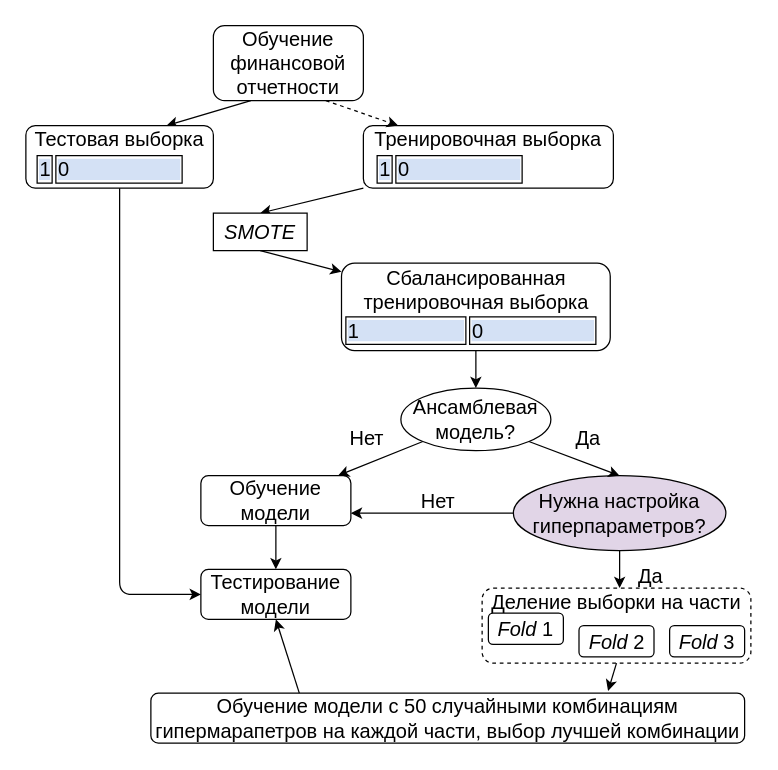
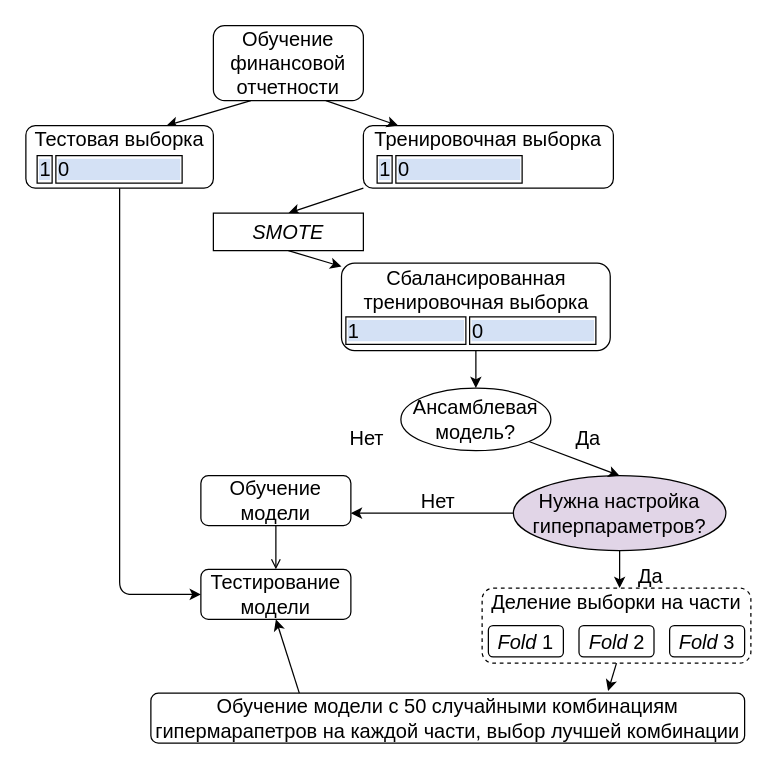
- <mxCell id="5" value="" style="endArrow=classic;html=1;exitX=0.75;exitY=1;exitDx=0;exitDy=0;fontSize=16;dashed=1;" edge="1" parent="1" source="3" target="4"><mxGeometry width="50" height="50" relative="1" as="geometry"><mxPoint x="190" y="160" as="sourcePoint" /><mxPoint x="240" y="110" as="targetPoint" /></mxGeometry></mxCell>
+ <mxCell id="5" value="" style="endArrow=classic;html=1;exitX=0.75;exitY=1;exitDx=0;exitDy=0;fontSize=16;" edge="1" parent="1" source="3" target="4"><mxGeometry width="50" height="50" relative="1" as="geometry"><mxPoint x="190" y="160" as="sourcePoint" /><mxPoint x="240" y="110" as="targetPoint" /></mxGeometry></mxCell>
- <mxCell id="8" value="&lt;i&gt;SMOTE&lt;/i&gt;" style="rounded=0;whiteSpace=wrap;html=1;fontSize=16;" vertex="1" parent="1"><mxGeometry x="170" y="170" width="75" height="30" as="geometry" /></mxCell>
+ <mxCell id="8" value="&lt;i&gt;SMOTE&lt;/i&gt;" style="rounded=0;whiteSpace=wrap;html=1;fontSize=16;" vertex="1" parent="1"><mxGeometry x="170" y="170" width="120" height="30" as="geometry" /></mxCell>
- <mxCell id="14" value="" style="endArrow=classic;html=1;fontSize=16;exitX=0;exitY=1;exitDx=0;exitDy=0;" edge="1" parent="1" source="19" target="13"><mxGeometry width="50" height="50" relative="1" as="geometry"><mxPoint x="380" y="360" as="sourcePoint" /><mxPoint x="260" y="230" as="targetPoint" /></mxGeometry></mxCell>
- <mxCell id="16" value="" style="endArrow=classic;html=1;fontSize=16;exitX=0.5;exitY=1;exitDx=0;exitDy=0;entryX=0.5;entryY=0;entryDx=0;entryDy=0;" edge="1" parent="1" source="13" target="15"><mxGeometry width="50" height="50" relative="1" as="geometry"><mxPoint x="180" y="440" as="sourcePoint" /><mxPoint x="230" y="390" as="targetPoint" /></mxGeometry></mxCell>
+ <mxCell id="16" value="" style="endArrow=open;html=1;fontSize=16;exitX=0.5;exitY=1;exitDx=0;exitDy=0;entryX=0.5;entryY=0;entryDx=0;entryDy=0;" edge="1" parent="1" source="13" target="15"><mxGeometry width="50" height="50" relative="1" as="geometry"><mxPoint x="180" y="440" as="sourcePoint" /><mxPoint x="230" y="390" as="targetPoint" /></mxGeometry></mxCell>
- <mxCell id="27" value="&lt;i&gt;Fold &lt;/i&gt;1" style="rounded=1;whiteSpace=wrap;html=1;fontSize=16;" vertex="1" parent="1"><mxGeometry x="390" y="490" width="60" height="25" as="geometry" /></mxCell>
+ <mxCell id="27" value="&lt;i&gt;Fold &lt;/i&gt;1" style="rounded=1;whiteSpace=wrap;html=1;fontSize=16;" vertex="1" parent="1"><mxGeometry x="390" y="500" width="60" height="25" as="geometry" /></mxCell>
